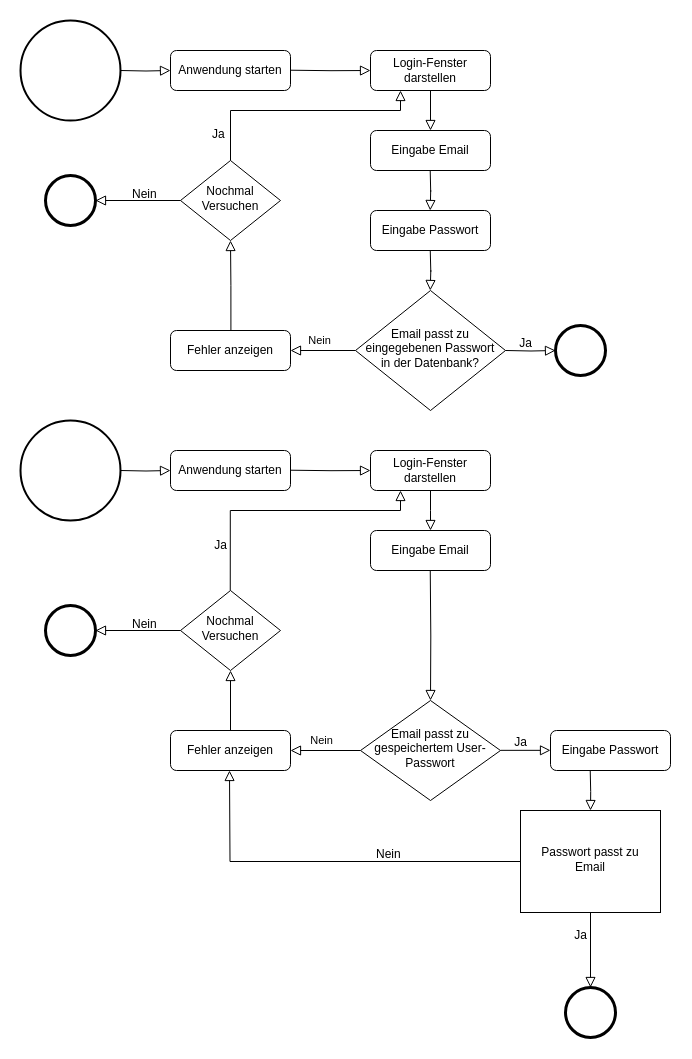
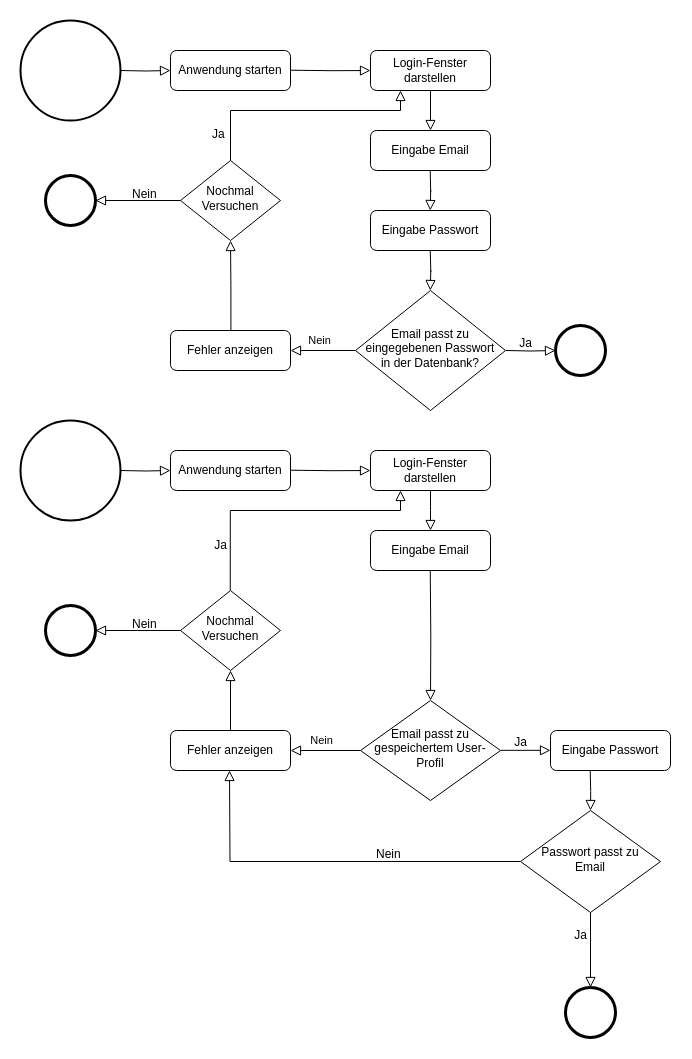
- <mxCell id="33" value="Email passt zu gespeichertem User-Passwort" style="rhombus;whiteSpace=wrap;html=1;shadow=0;fontFamily=Helvetica;fontSize=12;align=center;strokeWidth=1;spacing=6;spacingTop=-4;" parent="1" vertex="1"><mxGeometry x="360" y="700" width="140" height="100" as="geometry" /></mxCell>
+ <mxCell id="33" value="Email passt zu gespeichertem User-Profil" style="rhombus;whiteSpace=wrap;html=1;shadow=0;fontFamily=Helvetica;fontSize=12;align=center;strokeWidth=1;spacing=6;spacingTop=-4;" parent="1" vertex="1"><mxGeometry x="360" y="700" width="140" height="100" as="geometry" /></mxCell>
- <mxCell id="21" value="Passwort passt zu Email" style="whiteSpace=wrap;html=1;shadow=0;fontFamily=Helvetica;fontSize=12;align=center;strokeWidth=1;spacing=6;spacingTop=-4;rounded=0;" parent="1" vertex="1"><mxGeometry x="520" y="810" width="140" height="102" as="geometry" /></mxCell>
+ <mxCell id="21" value="Passwort passt zu Email" style="rhombus;whiteSpace=wrap;html=1;shadow=0;fontFamily=Helvetica;fontSize=12;align=center;strokeWidth=1;spacing=6;spacingTop=-4;" parent="1" vertex="1"><mxGeometry x="520" y="810" width="140" height="102" as="geometry" /></mxCell>
